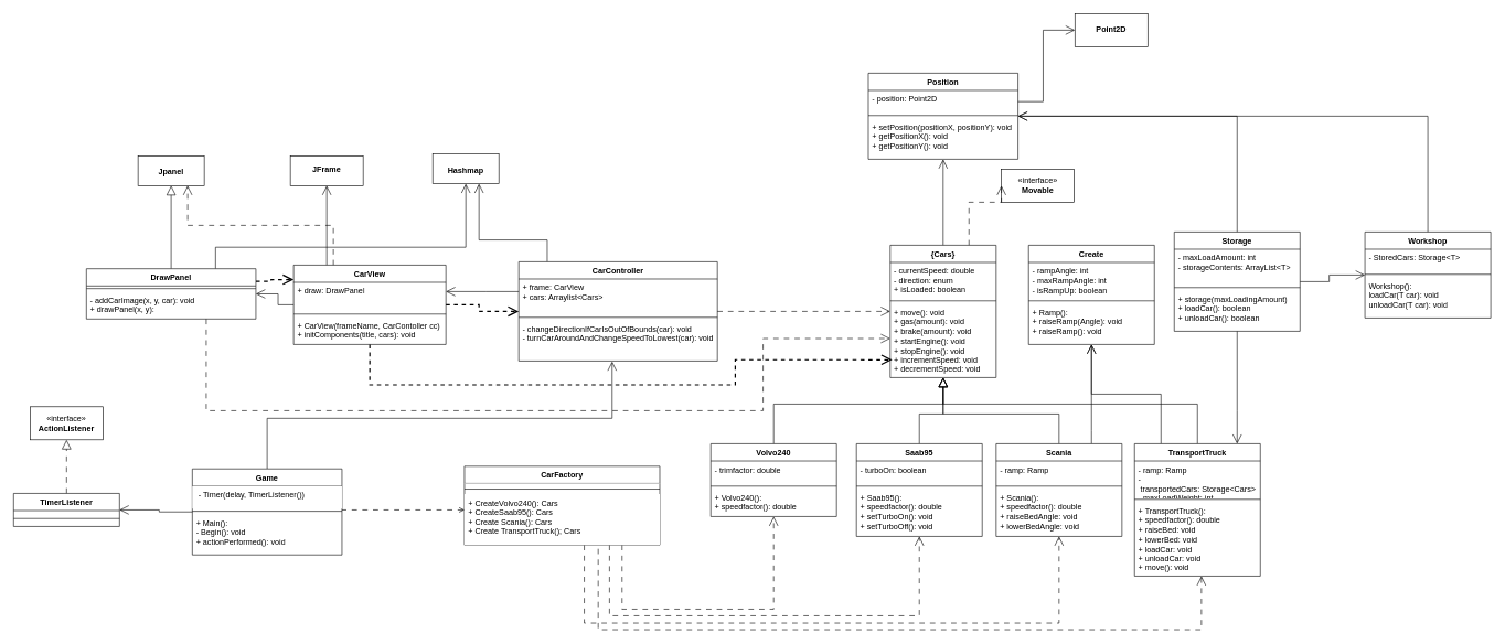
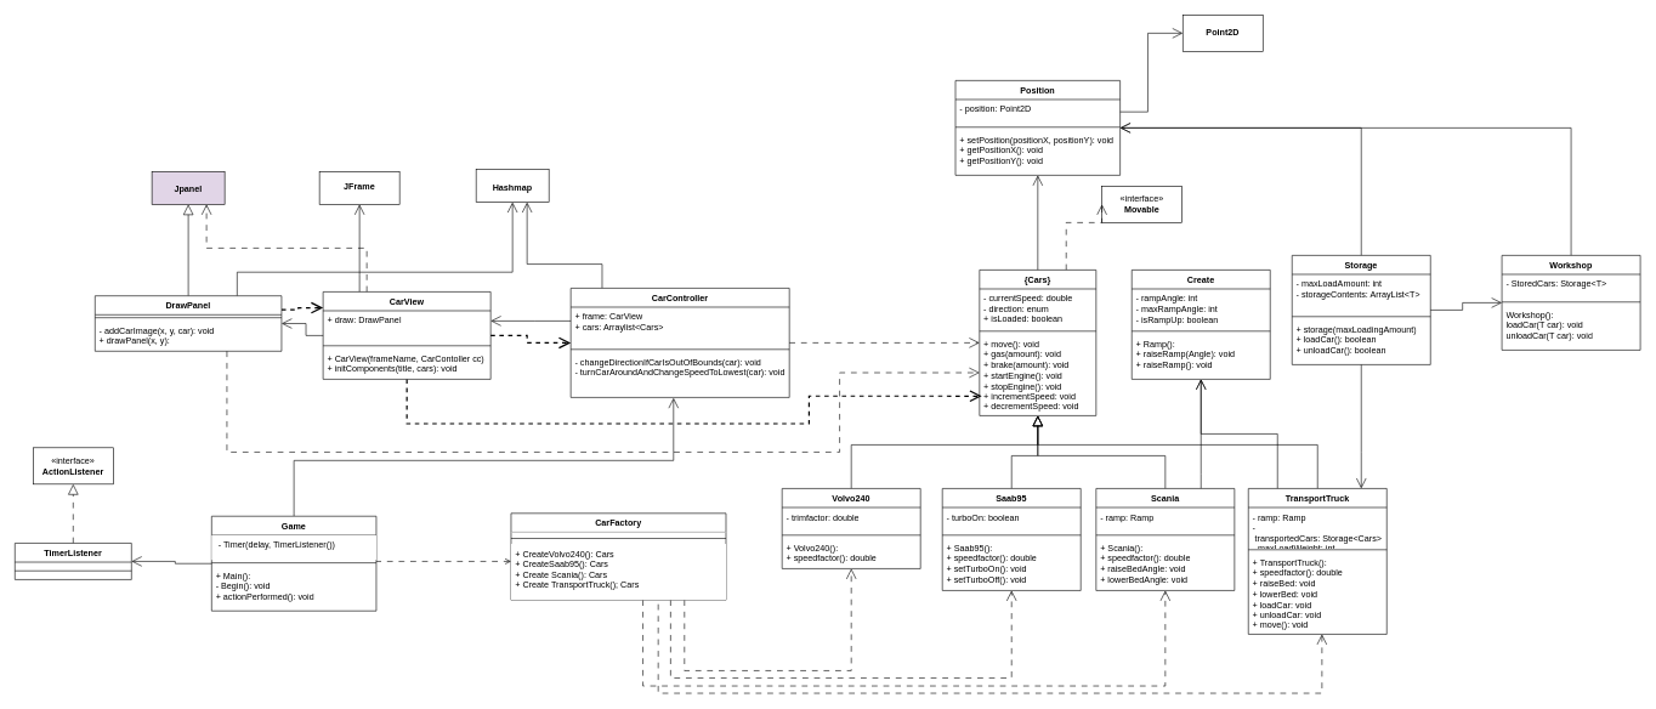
- <mxCell id="55" value="&lt;p style=&quot;margin:0px;margin-top:4px;text-align:center;&quot;&gt;&lt;br&gt;&lt;b&gt;Jpanel&lt;/b&gt;&lt;/p&gt;" style="verticalAlign=top;align=left;overflow=fill;fontSize=12;fontFamily=Helvetica;html=1;whiteSpace=wrap;labelBackgroundColor=none;" parent="1" vertex="1"><mxGeometry x="208" y="235" width="100" height="45" as="geometry" /></mxCell>
+ <mxCell id="55" value="&lt;p style=&quot;margin:0px;margin-top:4px;text-align:center;&quot;&gt;&lt;br&gt;&lt;b&gt;Jpanel&lt;/b&gt;&lt;/p&gt;" style="verticalAlign=top;align=left;overflow=fill;fontSize=12;fontFamily=Helvetica;html=1;whiteSpace=wrap;labelBackgroundColor=none;fillColor=#e1d5e7;" parent="1" vertex="1"><mxGeometry x="208" y="235" width="100" height="45" as="geometry" /></mxCell>
